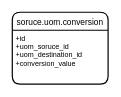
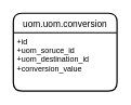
- <mxCell id="2" value="soruce.uom.conversion" style="swimlane;childLayout=stackLayout;horizontal=1;startSize=30;horizontalStack=0;rounded=1;fontSize=14;fontStyle=0;strokeWidth=2;resizeParent=0;resizeLast=1;shadow=0;dashed=0;align=center;" vertex="1" parent="1"><mxGeometry x="20" y="20" width="160" height="120" as="geometry" /></mxCell>
+ <mxCell id="2" value="uom.uom.conversion" style="swimlane;childLayout=stackLayout;horizontal=1;startSize=30;horizontalStack=0;rounded=1;fontSize=14;fontStyle=0;strokeWidth=2;resizeParent=0;resizeLast=1;shadow=0;dashed=0;align=center;" vertex="1" parent="1"><mxGeometry x="20" y="20" width="160" height="120" as="geometry" /></mxCell>
